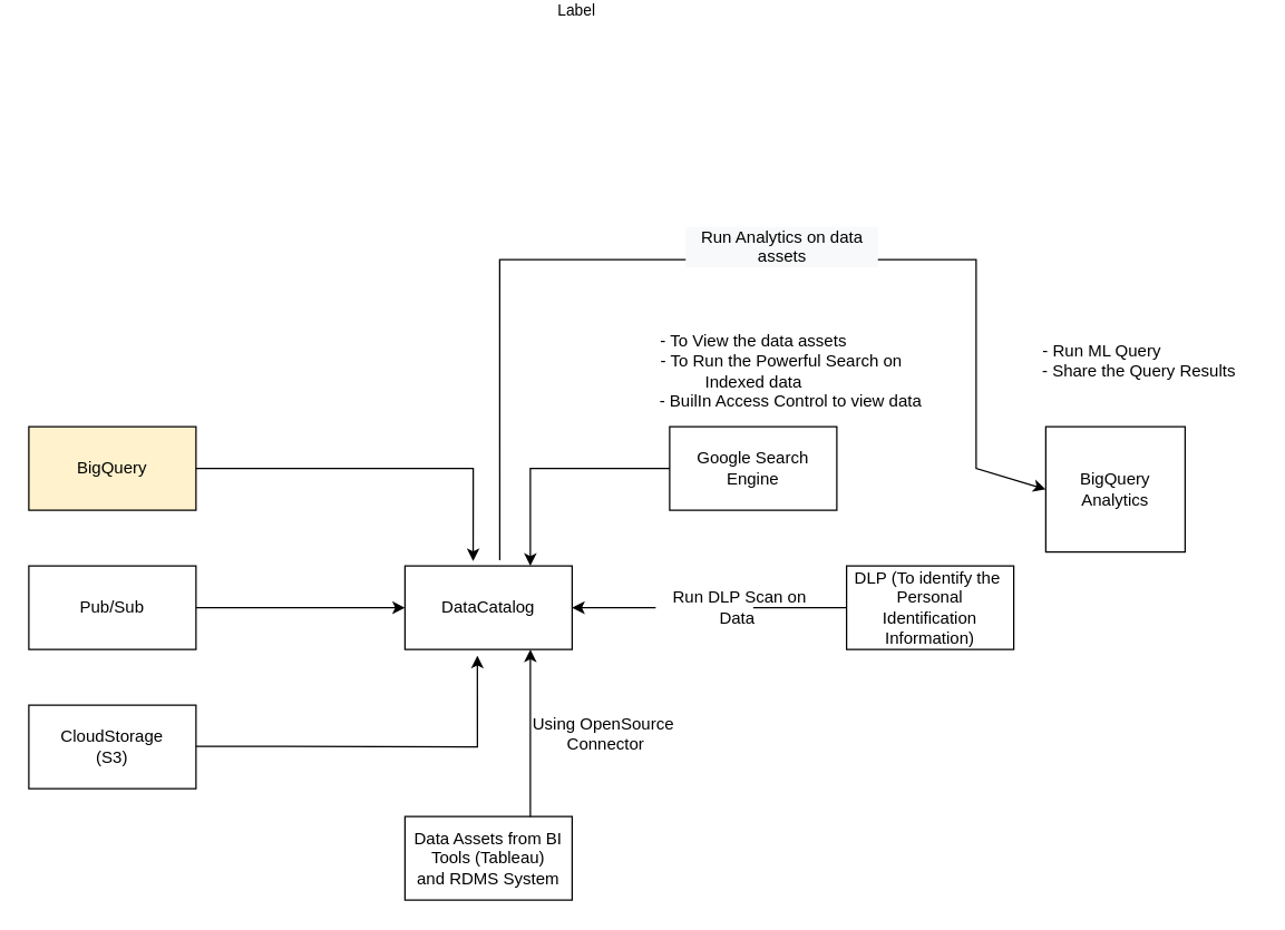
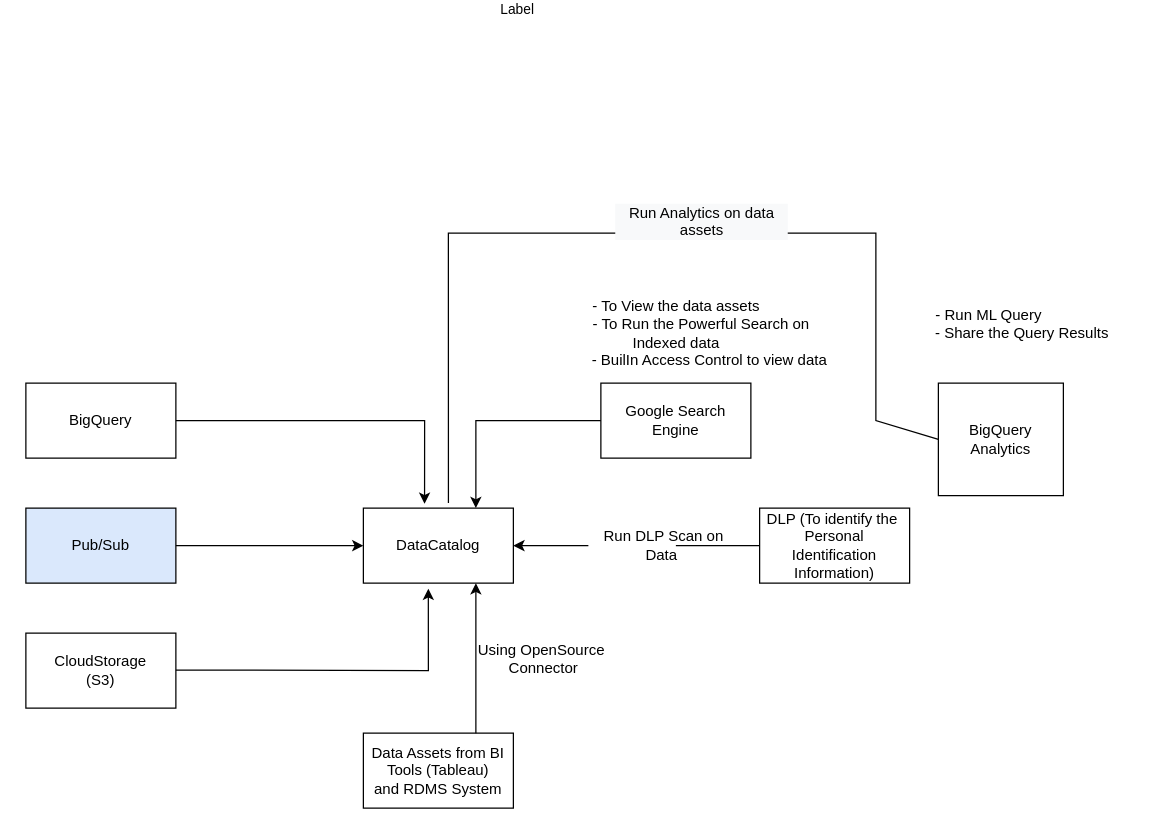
- <mxCell id="2" value="BigQuery" style="rounded=0;whiteSpace=wrap;html=1;fillColor=#fff2cc;" vertex="1" parent="1"><mxGeometry x="20" y="170" width="120" height="60" as="geometry" /></mxCell>
+ <mxCell id="2" value="BigQuery" style="rounded=0;whiteSpace=wrap;html=1;" vertex="1" parent="1"><mxGeometry x="20" y="170" width="120" height="60" as="geometry" /></mxCell>
- <mxCell id="21" value="" style="endArrow=classic;html=1;rounded=0;exitX=0.567;exitY=-0.067;exitDx=0;exitDy=0;exitPerimeter=0;entryX=0;entryY=0.5;entryDx=0;entryDy=0;" edge="1" parent="1" source="5" target="8"><mxGeometry relative="1" as="geometry"><mxPoint x="330" y="50" as="sourcePoint" /><mxPoint x="700" y="210" as="targetPoint" /><Array as="points"><mxPoint x="358" y="50" /><mxPoint x="700" y="50" /><mxPoint x="700" y="200" /></Array></mxGeometry></mxCell>
+ <mxCell id="21" value="" style="endArrow=none;html=1;rounded=0;exitX=0.567;exitY=-0.067;exitDx=0;exitDy=0;exitPerimeter=0;entryX=0;entryY=0.5;entryDx=0;entryDy=0;" edge="1" parent="1" source="5" target="8"><mxGeometry relative="1" as="geometry"><mxPoint x="330" y="50" as="sourcePoint" /><mxPoint x="700" y="210" as="targetPoint" /><Array as="points"><mxPoint x="358" y="50" /><mxPoint x="700" y="50" /><mxPoint x="700" y="200" /></Array></mxGeometry></mxCell>
- <mxCell id="3" value="Pub/Sub" style="rounded=0;whiteSpace=wrap;html=1;" vertex="1" parent="1"><mxGeometry x="20" y="270" width="120" height="60" as="geometry" /></mxCell>
+ <mxCell id="3" value="Pub/Sub" style="rounded=0;whiteSpace=wrap;html=1;fillColor=#dae8fc;" vertex="1" parent="1"><mxGeometry x="20" y="270" width="120" height="60" as="geometry" /></mxCell>
